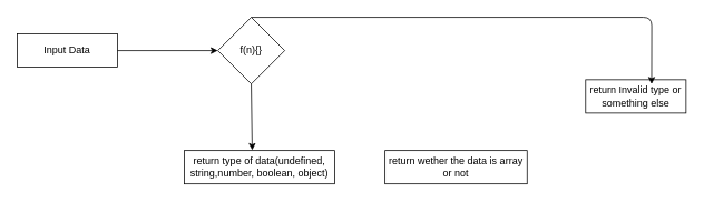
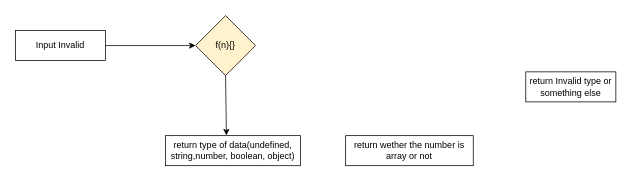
- <mxCell id="10" value="" style="endArrow=classic;html=1;exitX=0.5;exitY=0;exitDx=0;exitDy=0;entryX=0.657;entryY=0.13;entryDx=0;entryDy=0;entryPerimeter=0;" edge="1" parent="1" source="4" target="9"><mxGeometry width="50" height="50" relative="1" as="geometry"><mxPoint x="420" y="130" as="sourcePoint" /><mxPoint x="820" y="20" as="targetPoint" /><Array as="points"><mxPoint x="779" y="20" /></Array></mxGeometry></mxCell>
- <mxCell id="2" value="Input Data" style="rounded=0;whiteSpace=wrap;html=1;" vertex="1" parent="1"><mxGeometry y="40" width="120" height="40" as="geometry" x="20" /></mxCell>
+ <mxCell id="2" value="Input Invalid" style="rounded=0;whiteSpace=wrap;html=1;" vertex="1" parent="1"><mxGeometry y="40" width="120" height="40" as="geometry" x="20" /></mxCell>
- <mxCell id="4" value="f(n){}" style="rhombus;whiteSpace=wrap;html=1;" vertex="1" parent="1"><mxGeometry x="260" y="20" width="80" height="80" as="geometry" /></mxCell>
+ <mxCell id="4" value="f(n){}" style="rhombus;whiteSpace=wrap;html=1;fillColor=#fff2cc;" vertex="1" parent="1"><mxGeometry x="260" y="20" width="80" height="80" as="geometry" /></mxCell>
- <mxCell id="7" value="return wether the data is array or not" style="rounded=0;whiteSpace=wrap;html=1;" vertex="1" parent="1"><mxGeometry x="460" y="180" width="170" height="40" as="geometry" /></mxCell>
+ <mxCell id="7" value="return wether the number is array or not" style="rounded=0;whiteSpace=wrap;html=1;" vertex="1" parent="1"><mxGeometry x="460" y="180" width="170" height="40" as="geometry" /></mxCell>
